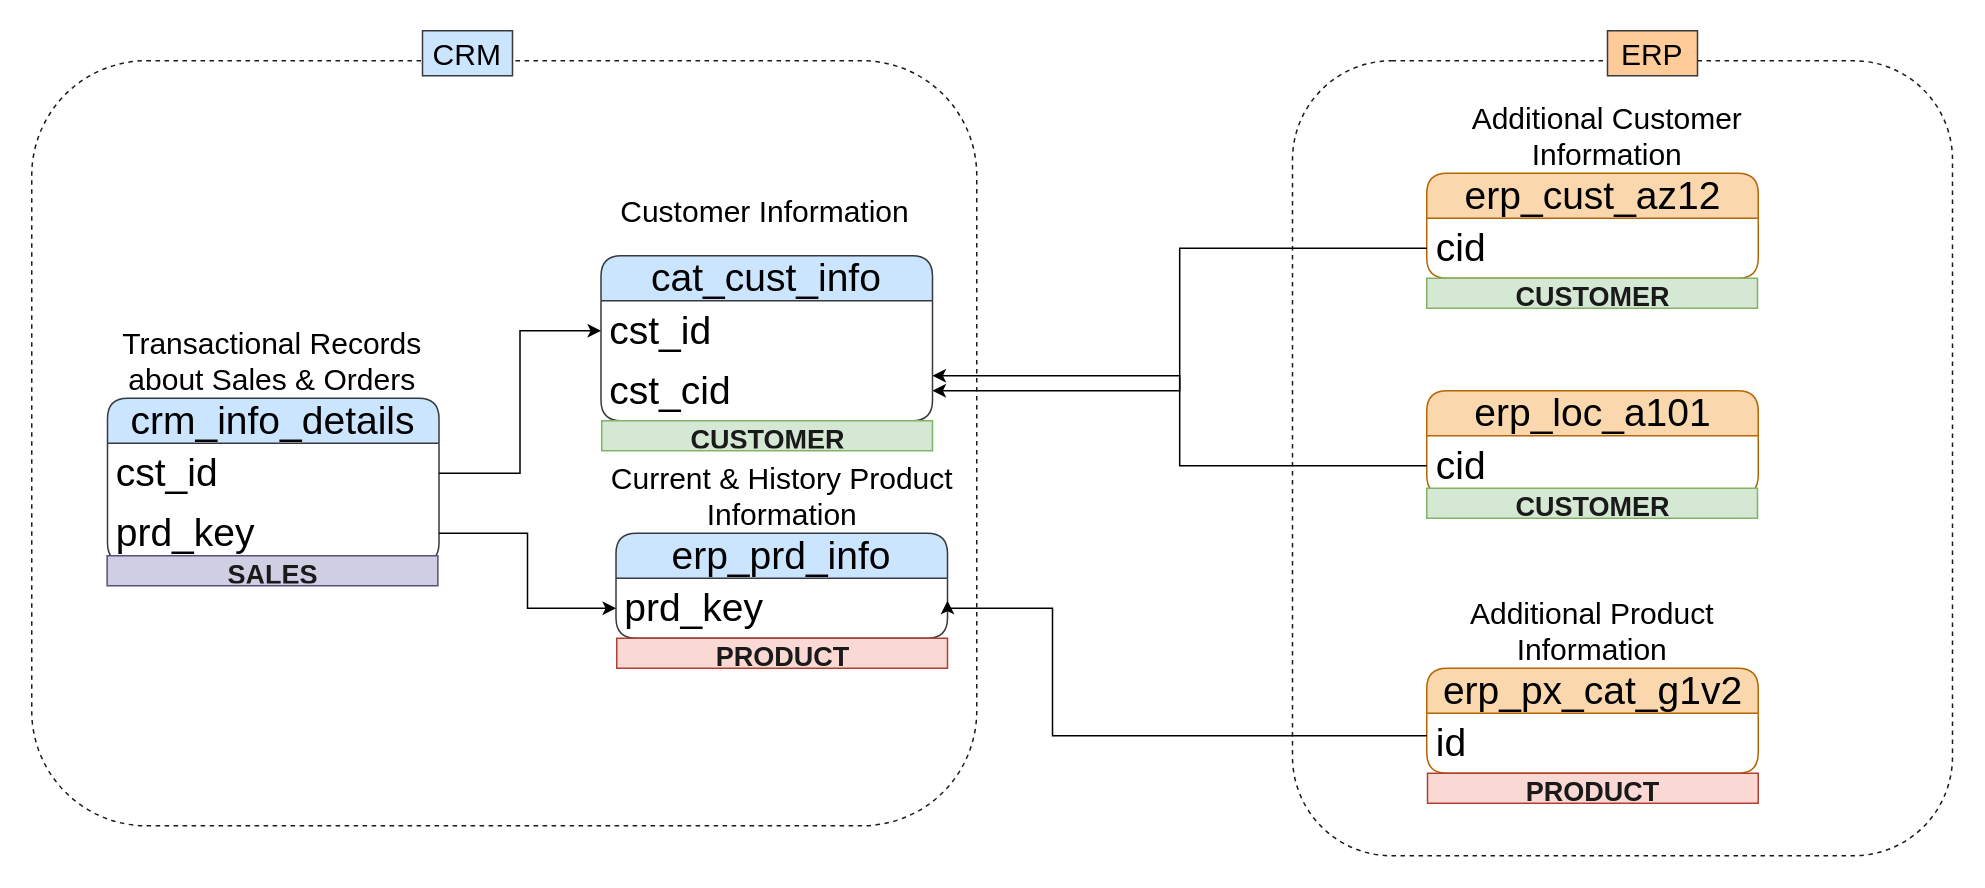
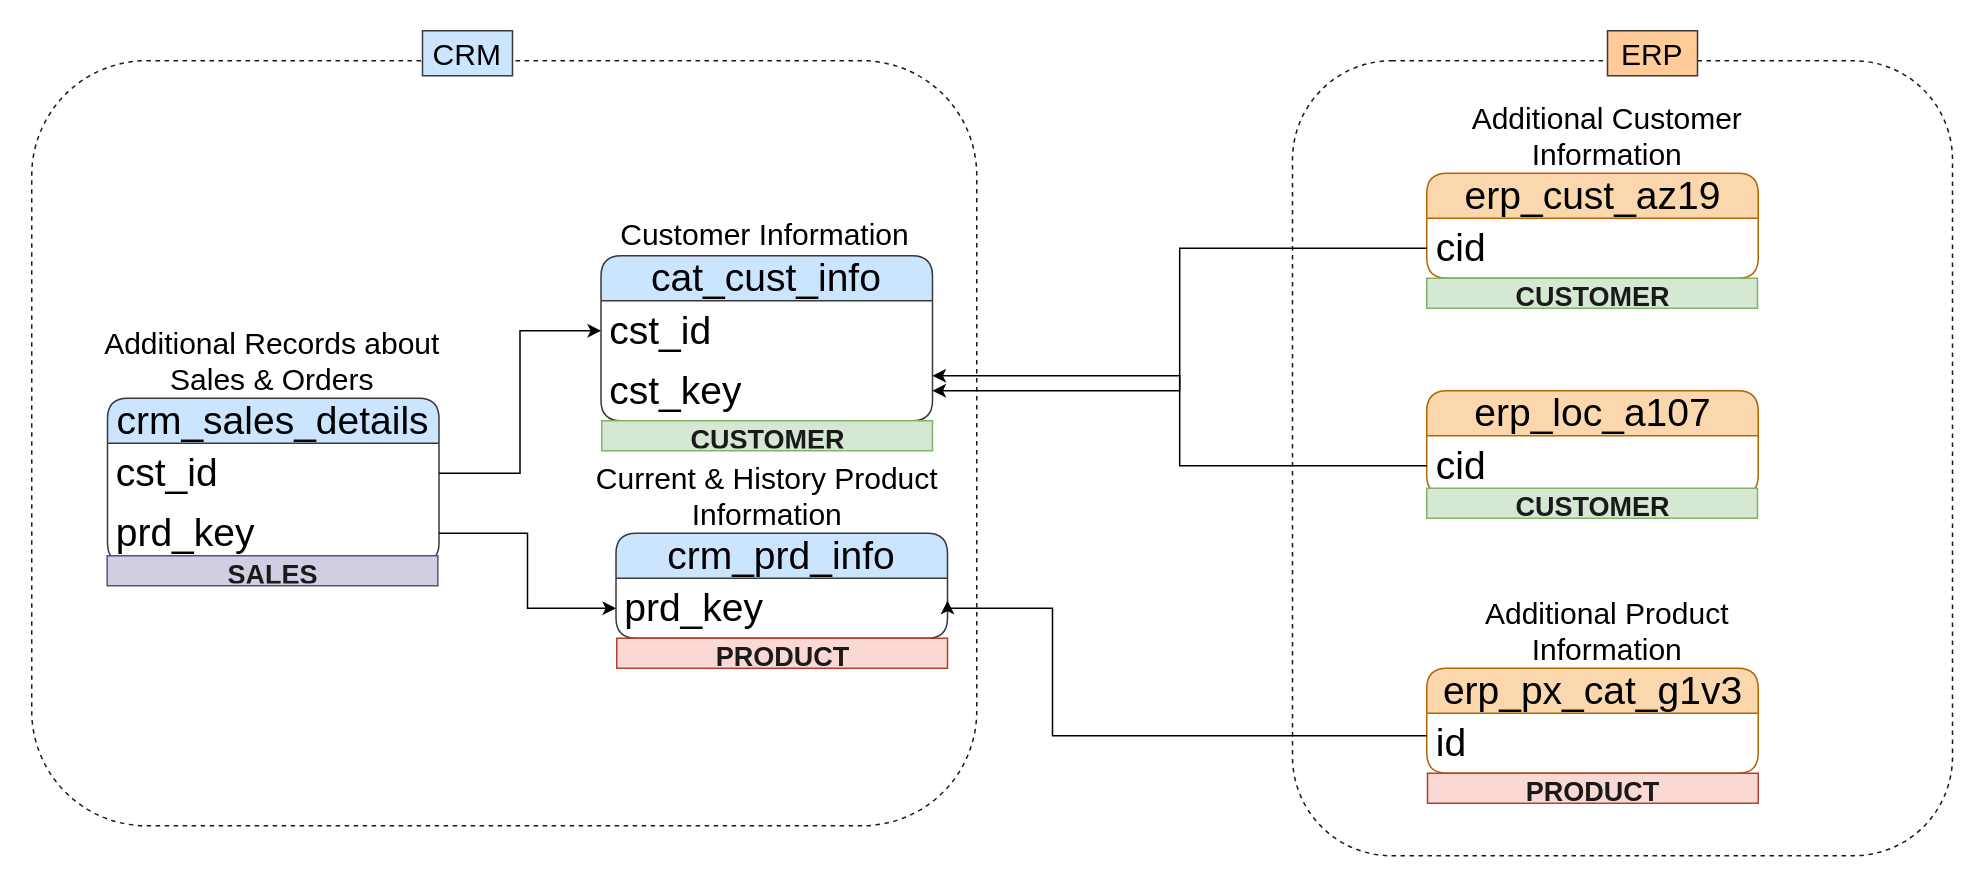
- <mxCell id="15" value="&lt;font style=&quot;color: rgb(0, 0, 0);&quot;&gt;erp_cust_az12&lt;/font&gt;" style="swimlane;fontStyle=0;childLayout=stackLayout;horizontal=1;startSize=30;horizontalStack=0;resizeParent=1;resizeParentMax=0;resizeLast=0;collapsible=1;marginBottom=0;whiteSpace=wrap;html=1;rounded=1;fillColor=#fad7ac;strokeColor=#b46504;fontSize=26;" parent="1" vertex="1"><mxGeometry x="950.5" y="115" width="221" height="70" as="geometry" /></mxCell>
+ <mxCell id="15" value="&lt;font style=&quot;color: rgb(0, 0, 0);&quot;&gt;erp_cust_az19&lt;/font&gt;" style="swimlane;fontStyle=0;childLayout=stackLayout;horizontal=1;startSize=30;horizontalStack=0;resizeParent=1;resizeParentMax=0;resizeLast=0;collapsible=1;marginBottom=0;whiteSpace=wrap;html=1;rounded=1;fillColor=#fad7ac;strokeColor=#b46504;fontSize=26;" parent="1" vertex="1"><mxGeometry x="950.5" y="115" width="221" height="70" as="geometry" /></mxCell>
- <mxCell id="5" value="&lt;div&gt;&lt;font style=&quot;color: rgb(0, 0, 0); font-size: 20px;&quot;&gt;Customer Information&lt;/font&gt;&lt;/div&gt;" style="text;html=1;align=center;verticalAlign=middle;whiteSpace=wrap;rounded=0;" parent="1" vertex="1"><mxGeometry x="400" y="125" width="219" height="30" as="geometry" /></mxCell>
+ <mxCell id="5" value="&lt;div&gt;&lt;font style=&quot;color: rgb(0, 0, 0); font-size: 20px;&quot;&gt;Customer Information&lt;/font&gt;&lt;/div&gt;" style="text;html=1;align=center;verticalAlign=middle;whiteSpace=wrap;rounded=0;" parent="1" vertex="1"><mxGeometry x="400" y="140" width="219" height="30" as="geometry" /></mxCell>
- <mxCell id="12" value="&lt;div&gt;&lt;font style=&quot;color: rgb(0, 0, 0); font-size: 20px;&quot;&gt;Transactional Records about Sales &amp;amp; Orders&lt;/font&gt;&lt;/div&gt;" style="text;html=1;align=center;verticalAlign=middle;whiteSpace=wrap;rounded=0;" parent="1" vertex="1"><mxGeometry x="61" y="225" width="240" height="30" as="geometry" /></mxCell>
+ <mxCell id="12" value="&lt;div&gt;&lt;font style=&quot;color: rgb(0, 0, 0); font-size: 20px;&quot;&gt;Additional Records about Sales &amp;amp; Orders&lt;/font&gt;&lt;/div&gt;" style="text;html=1;align=center;verticalAlign=middle;whiteSpace=wrap;rounded=0;" parent="1" vertex="1"><mxGeometry x="61" y="225" width="240" height="30" as="geometry" /></mxCell>
- <mxCell id="4" value="&lt;font color=&quot;#000000&quot;&gt;cst_cid&lt;/font&gt;" style="text;strokeColor=none;fillColor=none;align=left;verticalAlign=middle;spacingLeft=4;spacingRight=4;overflow=hidden;points=[[0,0.5],[1,0.5]];portConstraint=eastwest;rotatable=0;whiteSpace=wrap;html=1;fontSize=26;" parent="2" vertex="1"><mxGeometry y="70" width="221" height="40" as="geometry" /></mxCell>
+ <mxCell id="4" value="&lt;font color=&quot;#000000&quot;&gt;cst_key&lt;/font&gt;" style="text;strokeColor=none;fillColor=none;align=left;verticalAlign=middle;spacingLeft=4;spacingRight=4;overflow=hidden;points=[[0,0.5],[1,0.5]];portConstraint=eastwest;rotatable=0;whiteSpace=wrap;html=1;fontSize=26;" parent="2" vertex="1"><mxGeometry y="70" width="221" height="40" as="geometry" /></mxCell>
- <mxCell id="19" value="&lt;font style=&quot;color: rgb(0, 0, 0);&quot;&gt;erp_loc_a101&lt;/font&gt;" style="swimlane;fontStyle=0;childLayout=stackLayout;horizontal=1;startSize=30;horizontalStack=0;resizeParent=1;resizeParentMax=0;resizeLast=0;collapsible=1;marginBottom=0;whiteSpace=wrap;html=1;rounded=1;fillColor=#fad7ac;strokeColor=#b46504;fontSize=26;" parent="1" vertex="1"><mxGeometry x="950.5" y="260" width="221" height="70" as="geometry" /></mxCell>
+ <mxCell id="19" value="&lt;font style=&quot;color: rgb(0, 0, 0);&quot;&gt;erp_loc_a107&lt;/font&gt;" style="swimlane;fontStyle=0;childLayout=stackLayout;horizontal=1;startSize=30;horizontalStack=0;resizeParent=1;resizeParentMax=0;resizeLast=0;collapsible=1;marginBottom=0;whiteSpace=wrap;html=1;rounded=1;fillColor=#fad7ac;strokeColor=#b46504;fontSize=26;" parent="1" vertex="1"><mxGeometry x="950.5" y="260" width="221" height="70" as="geometry" /></mxCell>
- <mxCell id="9" value="&lt;font style=&quot;color: rgb(0, 0, 0);&quot;&gt;crm_info_details&lt;/font&gt;" style="swimlane;fontStyle=0;childLayout=stackLayout;horizontal=1;startSize=30;horizontalStack=0;resizeParent=1;resizeParentMax=0;resizeLast=0;collapsible=1;marginBottom=0;whiteSpace=wrap;html=1;rounded=1;fillColor=#cce5ff;strokeColor=#36393d;fontSize=26;" parent="1" vertex="1"><mxGeometry x="71" y="265" width="221" height="110" as="geometry" /></mxCell>
+ <mxCell id="9" value="&lt;font style=&quot;color: rgb(0, 0, 0);&quot;&gt;crm_sales_details&lt;/font&gt;" style="swimlane;fontStyle=0;childLayout=stackLayout;horizontal=1;startSize=30;horizontalStack=0;resizeParent=1;resizeParentMax=0;resizeLast=0;collapsible=1;marginBottom=0;whiteSpace=wrap;html=1;rounded=1;fillColor=#cce5ff;strokeColor=#36393d;fontSize=26;" parent="1" vertex="1"><mxGeometry x="71" y="265" width="221" height="110" as="geometry" /></mxCell>
- <mxCell id="8" value="&lt;div&gt;&lt;font style=&quot;color: rgb(0, 0, 0); font-size: 20px;&quot;&gt;Current &amp;amp; History Product Information&lt;/font&gt;&lt;/div&gt;" style="text;html=1;align=center;verticalAlign=middle;whiteSpace=wrap;rounded=0;" parent="1" vertex="1"><mxGeometry x="390.5" y="315" width="260" height="30" as="geometry" /></mxCell>
+ <mxCell id="8" value="&lt;div&gt;&lt;font style=&quot;color: rgb(0, 0, 0); font-size: 20px;&quot;&gt;Current &amp;amp; History Product Information&lt;/font&gt;&lt;/div&gt;" style="text;html=1;align=center;verticalAlign=middle;whiteSpace=wrap;rounded=0;" parent="1" vertex="1"><mxGeometry x="380.5" y="315" width="260" height="30" as="geometry" /></mxCell>
- <mxCell id="6" value="&lt;font style=&quot;color: rgb(0, 0, 0);&quot;&gt;erp_prd_info&lt;/font&gt;" style="swimlane;fontStyle=0;childLayout=stackLayout;horizontal=1;startSize=30;horizontalStack=0;resizeParent=1;resizeParentMax=0;resizeLast=0;collapsible=1;marginBottom=0;whiteSpace=wrap;html=1;rounded=1;fillColor=#cce5ff;strokeColor=#36393d;fontSize=26;" parent="1" vertex="1"><mxGeometry x="410" y="355" width="221" height="70" as="geometry" /></mxCell>
+ <mxCell id="6" value="&lt;font style=&quot;color: rgb(0, 0, 0);&quot;&gt;crm_prd_info&lt;/font&gt;" style="swimlane;fontStyle=0;childLayout=stackLayout;horizontal=1;startSize=30;horizontalStack=0;resizeParent=1;resizeParentMax=0;resizeLast=0;collapsible=1;marginBottom=0;whiteSpace=wrap;html=1;rounded=1;fillColor=#cce5ff;strokeColor=#36393d;fontSize=26;" parent="1" vertex="1"><mxGeometry x="410" y="355" width="221" height="70" as="geometry" /></mxCell>
- <mxCell id="24" value="&lt;div&gt;&lt;font style=&quot;color: rgb(0, 0, 0); font-size: 20px;&quot;&gt;Additional Product Information&lt;/font&gt;&lt;/div&gt;" style="text;html=1;align=center;verticalAlign=middle;whiteSpace=wrap;rounded=0;fillColor=none;strokeColor=none;" parent="1" vertex="1"><mxGeometry x="931" y="405" width="260" height="30" as="geometry" /></mxCell>
+ <mxCell id="24" value="&lt;div&gt;&lt;font style=&quot;color: rgb(0, 0, 0); font-size: 20px;&quot;&gt;Additional Product Information&lt;/font&gt;&lt;/div&gt;" style="text;html=1;align=center;verticalAlign=middle;whiteSpace=wrap;rounded=0;fillColor=none;strokeColor=none;" parent="1" vertex="1"><mxGeometry x="941" y="405" width="260" height="30" as="geometry" /></mxCell>
- <mxCell id="22" value="&lt;font style=&quot;color: rgb(0, 0, 0);&quot;&gt;erp_px_cat_g1v2&lt;/font&gt;" style="swimlane;fontStyle=0;childLayout=stackLayout;horizontal=1;startSize=30;horizontalStack=0;resizeParent=1;resizeParentMax=0;resizeLast=0;collapsible=1;marginBottom=0;whiteSpace=wrap;html=1;rounded=1;fillColor=#fad7ac;strokeColor=#b46504;fontSize=26;" parent="1" vertex="1"><mxGeometry x="950.5" y="445" width="221" height="70" as="geometry" /></mxCell>
+ <mxCell id="22" value="&lt;font style=&quot;color: rgb(0, 0, 0);&quot;&gt;erp_px_cat_g1v3&lt;/font&gt;" style="swimlane;fontStyle=0;childLayout=stackLayout;horizontal=1;startSize=30;horizontalStack=0;resizeParent=1;resizeParentMax=0;resizeLast=0;collapsible=1;marginBottom=0;whiteSpace=wrap;html=1;rounded=1;fillColor=#fad7ac;strokeColor=#b46504;fontSize=26;" parent="1" vertex="1"><mxGeometry x="950.5" y="445" width="221" height="70" as="geometry" /></mxCell>
